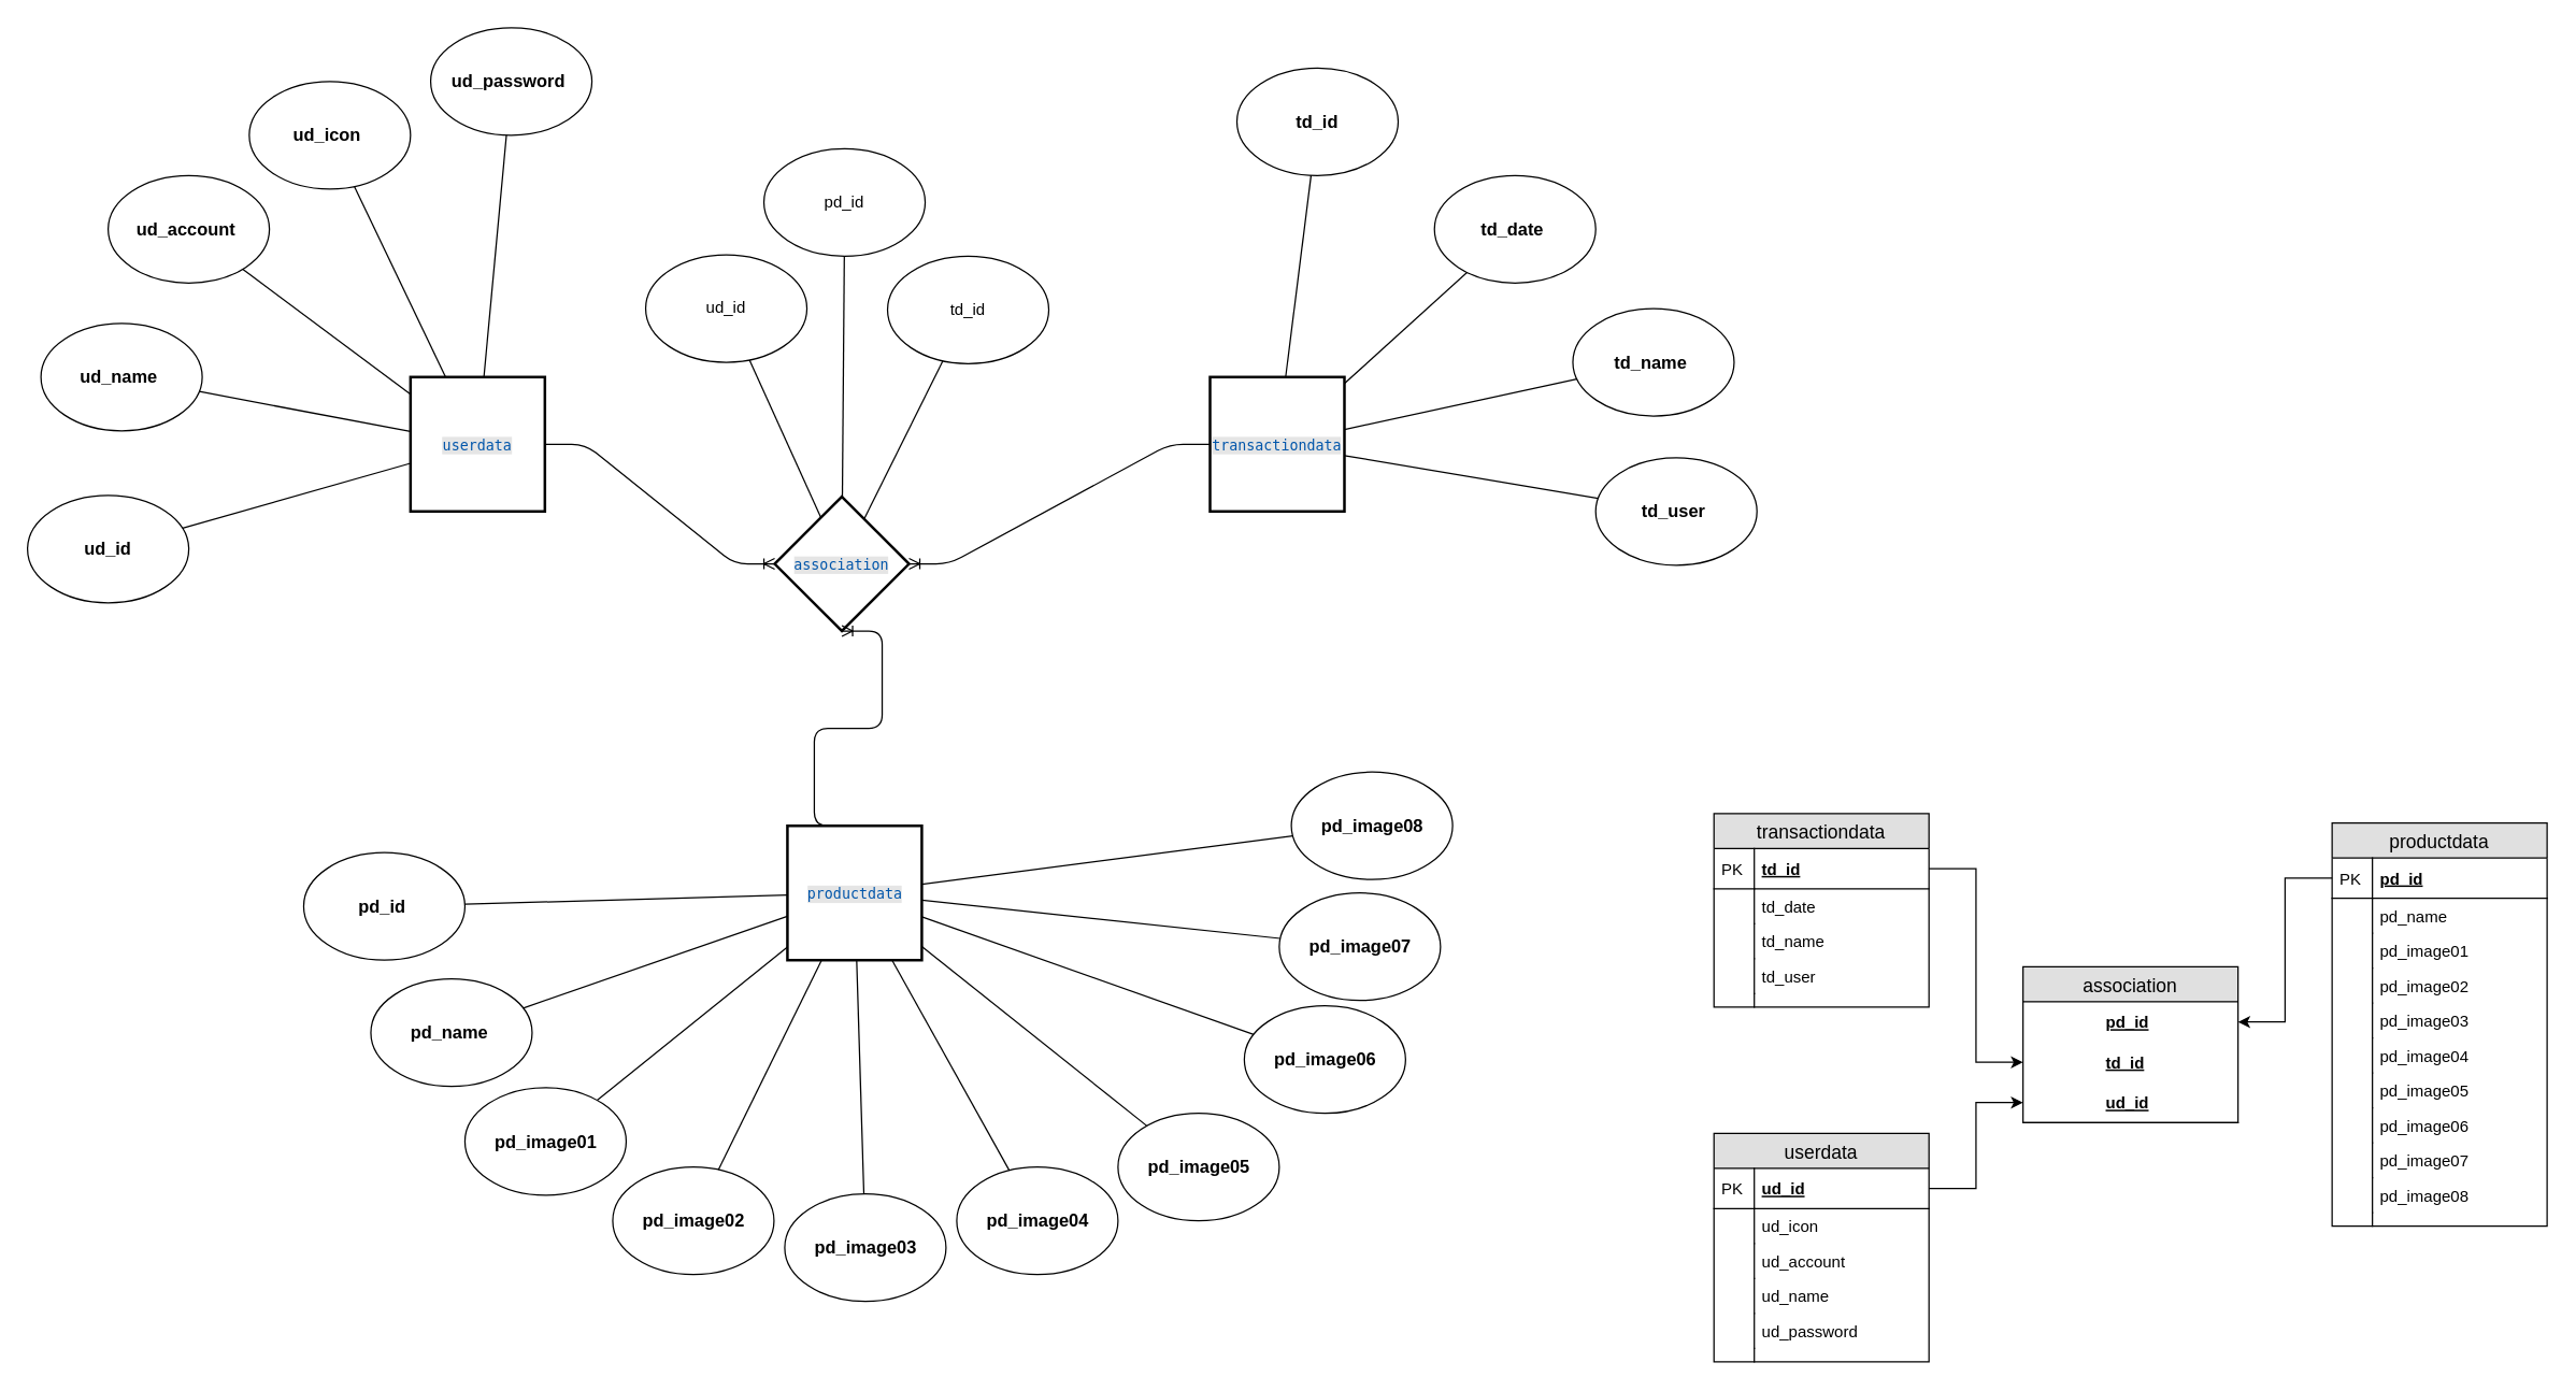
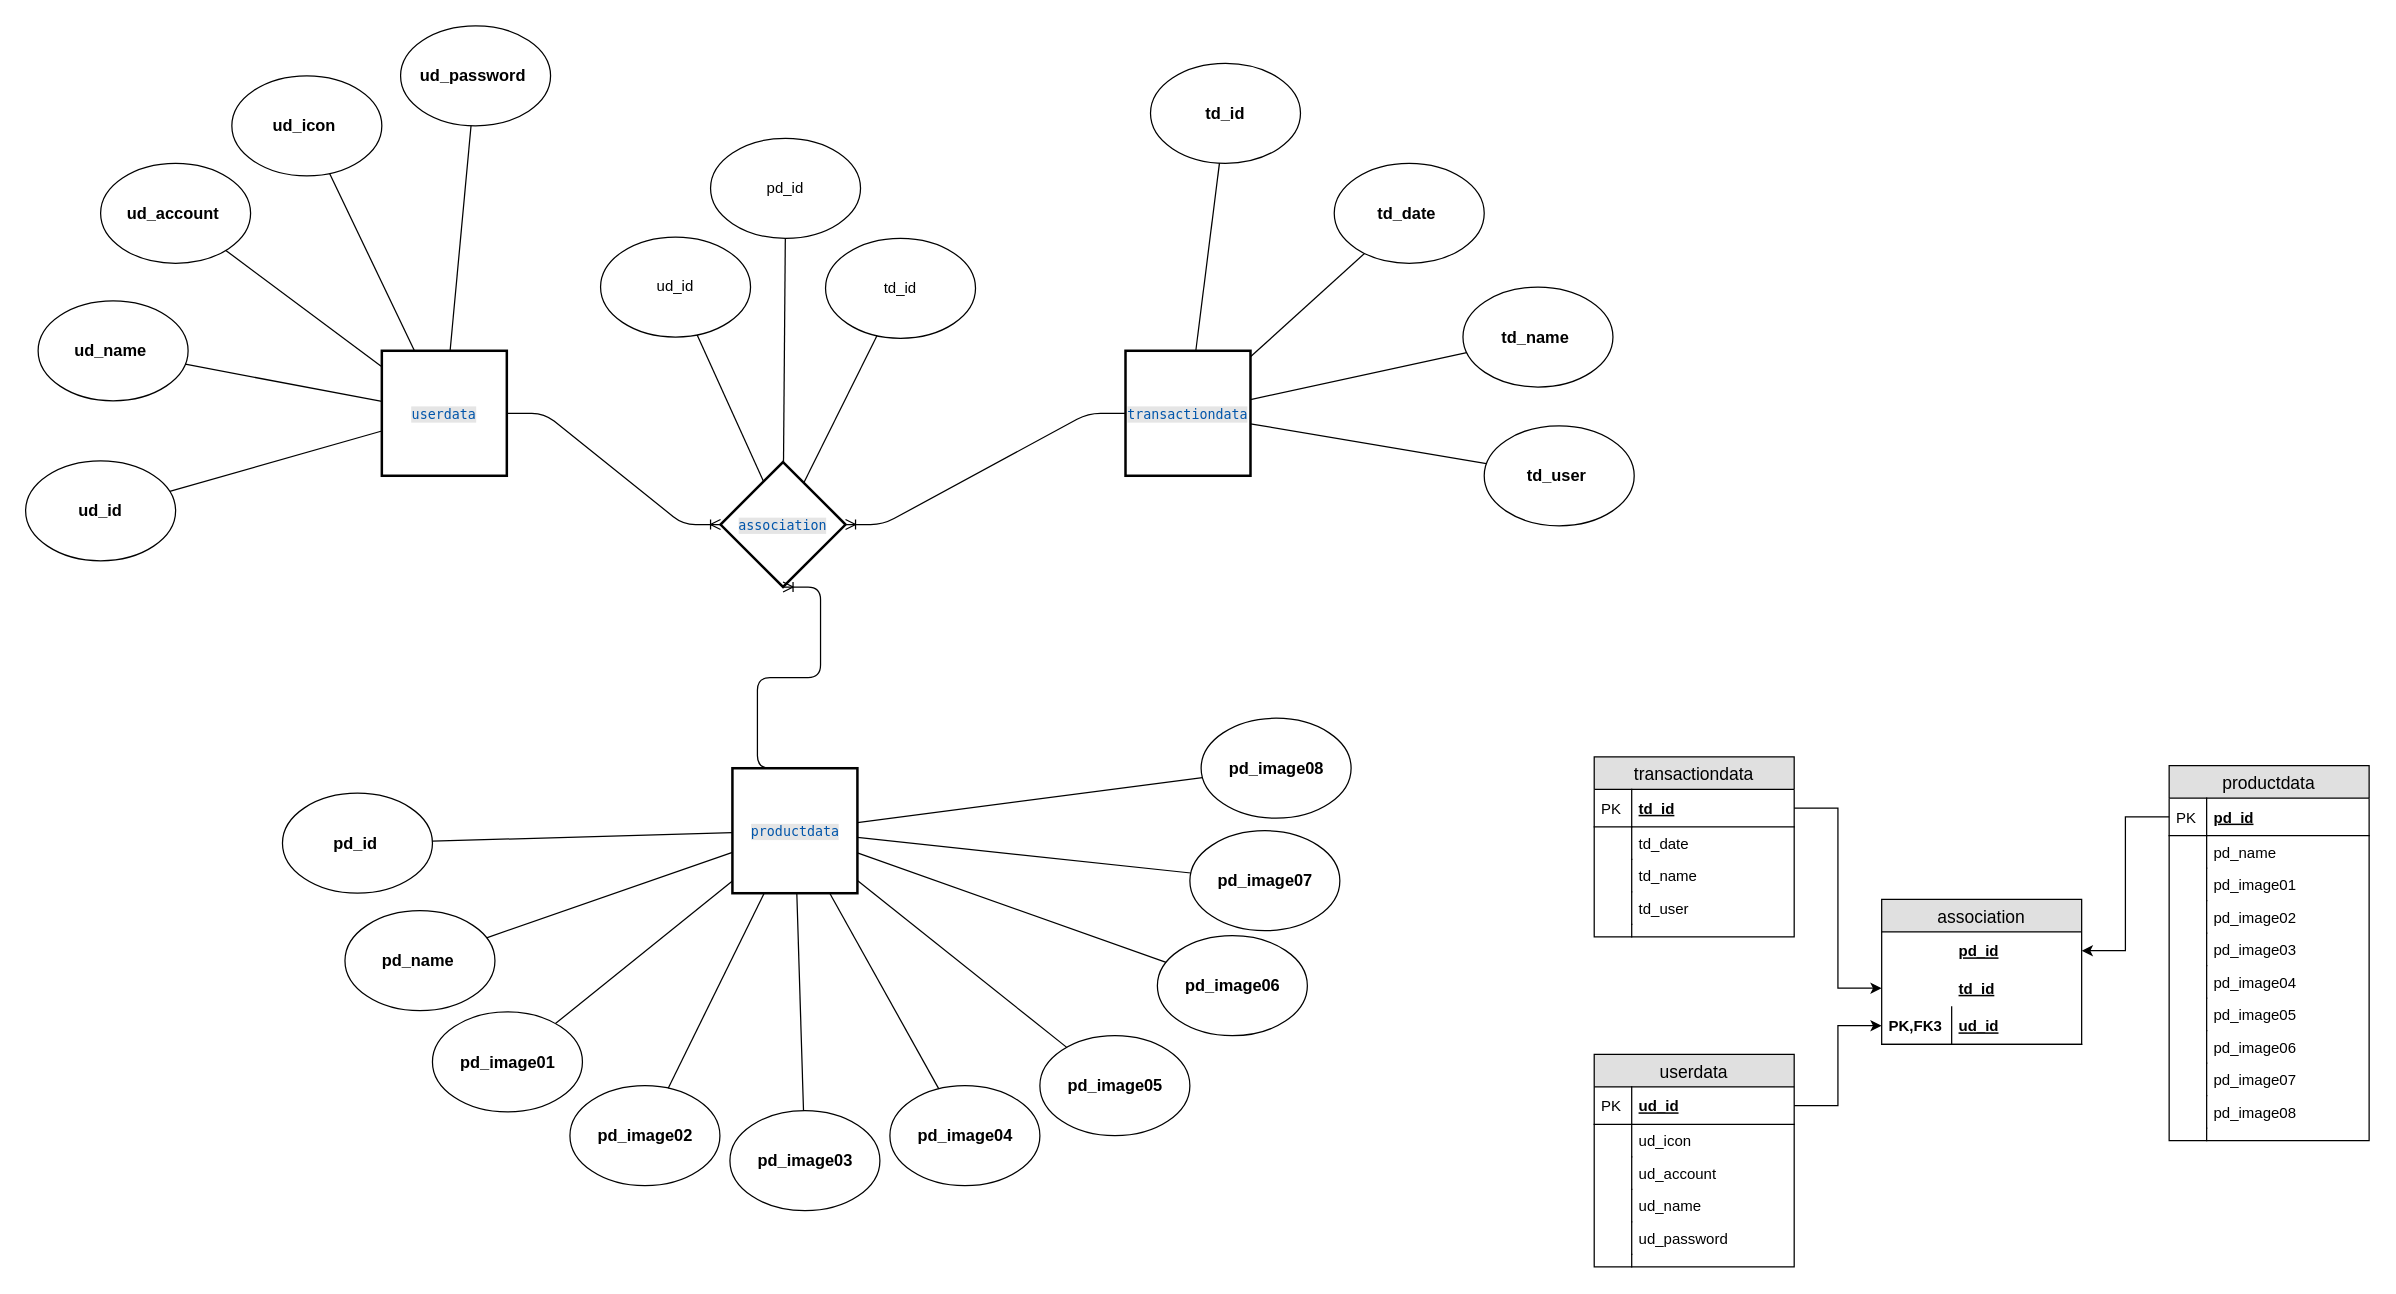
+ <mxCell id="42" value="PK,FK3" style="shape=partialRectangle;fontStyle=1;top=0;left=0;bottom=0;fillColor=none;align=left;verticalAlign=middle;spacingLeft=4;spacingRight=4;overflow=hidden;rotatable=0;points=[];portConstraint=eastwest;part=1;fontSize=12;" vertex="1" connectable="0" parent="41"><mxGeometry width="56" height="30" as="geometry" /></mxCell>
